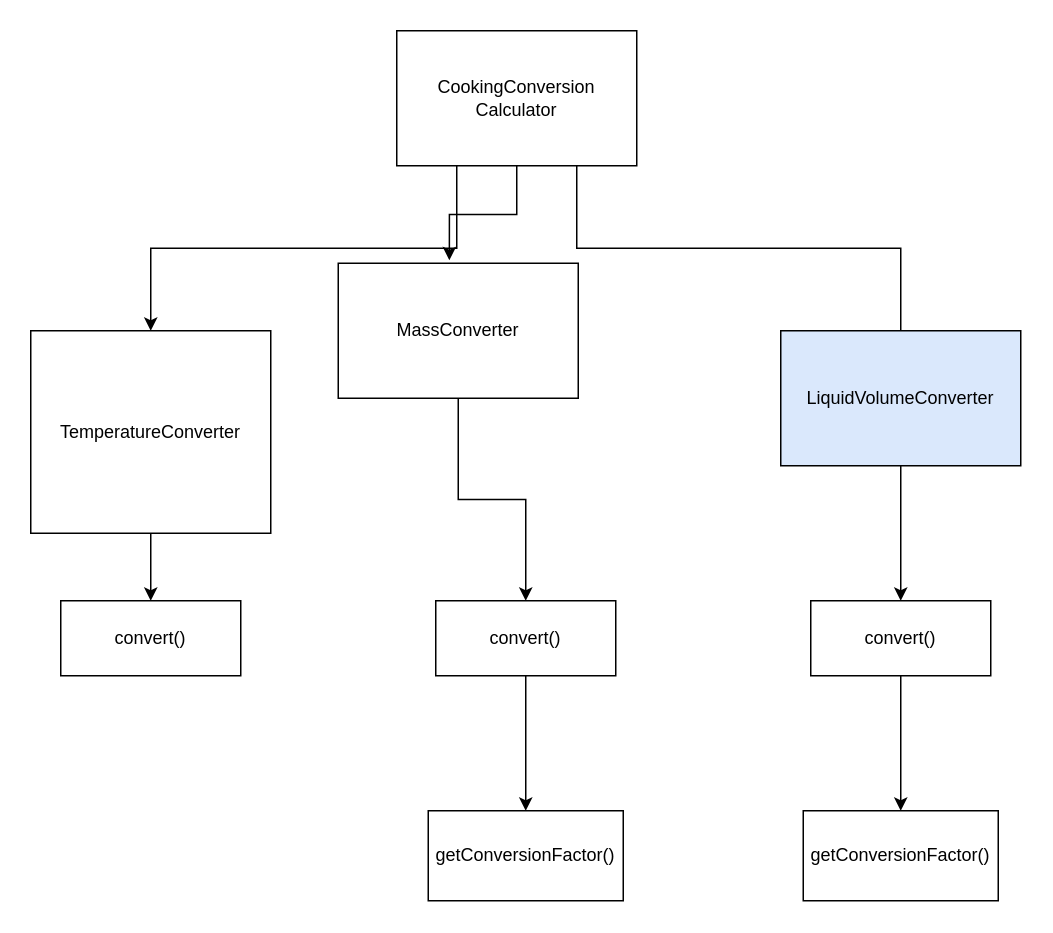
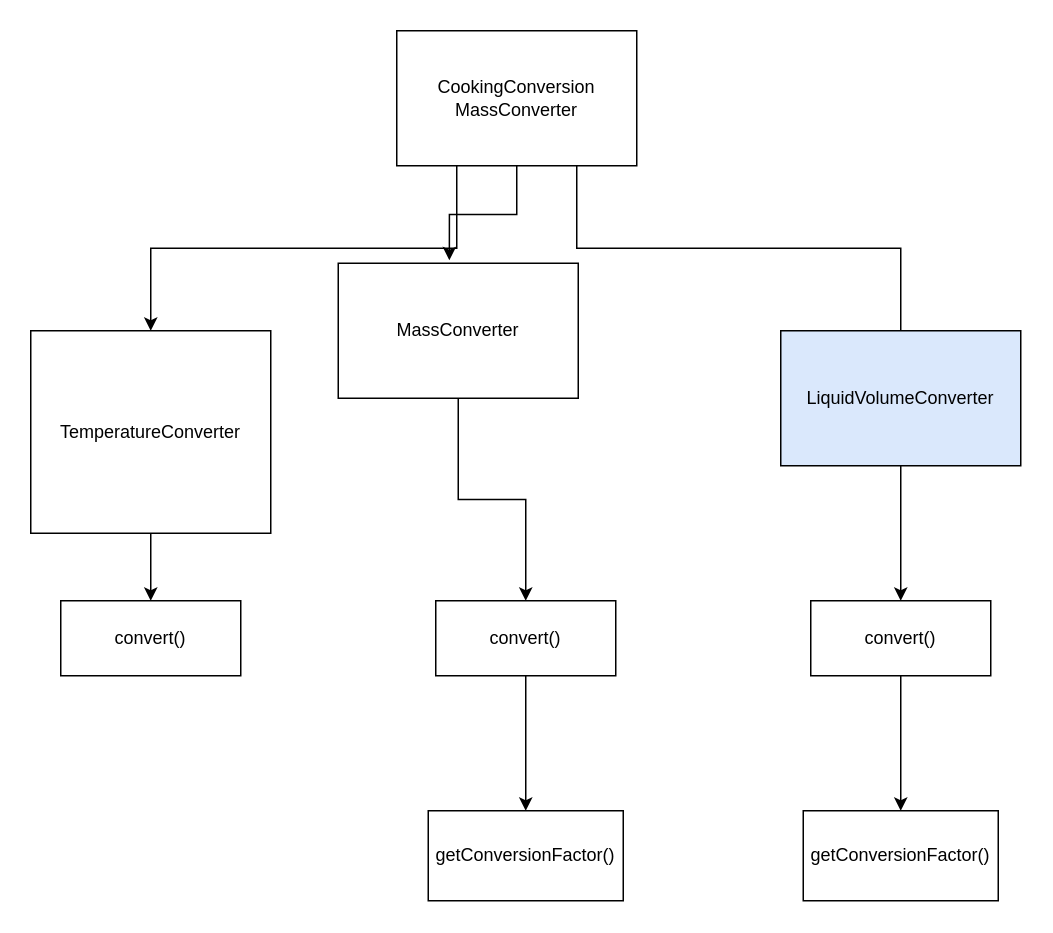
- <mxCell id="4" value="CookingConversion&lt;div&gt;Calculator&lt;/div&gt;" style="rounded=0;whiteSpace=wrap;html=1;" vertex="1" parent="1"><mxGeometry x="264" y="20" width="160" height="90" as="geometry" /></mxCell>
+ <mxCell id="4" value="CookingConversion&lt;div&gt;MassConverter&lt;/div&gt;" style="rounded=0;whiteSpace=wrap;html=1;" vertex="1" parent="1"><mxGeometry x="264" y="20" width="160" height="90" as="geometry" /></mxCell>
